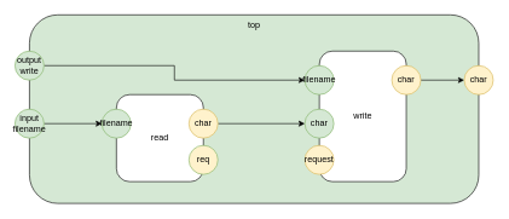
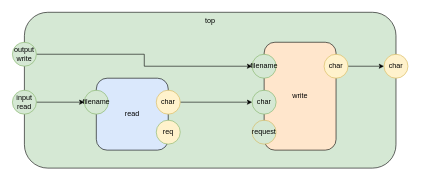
- <mxCell id="3" value="write" style="rounded=1;whiteSpace=wrap;html=1;" parent="1" vertex="1"><mxGeometry x="440" y="70" width="120" height="180" as="geometry" /></mxCell>
+ <mxCell id="3" value="write" style="rounded=1;whiteSpace=wrap;html=1;fillColor=#ffe6cc;" parent="1" vertex="1"><mxGeometry x="440" y="70" width="120" height="180" as="geometry" /></mxCell>
- <mxCell id="11" value="input filename" style="ellipse;whiteSpace=wrap;html=1;aspect=fixed;fillColor=#d5e8d4;strokeColor=#82b366;" parent="1" vertex="1"><mxGeometry x="20" y="150" width="40" height="40" as="geometry" /></mxCell>
+ <mxCell id="11" value="input read" style="ellipse;whiteSpace=wrap;html=1;aspect=fixed;fillColor=#d5e8d4;strokeColor=#82b366;" parent="1" vertex="1"><mxGeometry x="20" y="150" width="40" height="40" as="geometry" /></mxCell>
- <mxCell id="4" value="read" style="rounded=1;whiteSpace=wrap;html=1;" parent="1" vertex="1"><mxGeometry x="160" y="130" width="120" height="120" as="geometry" /></mxCell>
+ <mxCell id="4" value="read" style="rounded=1;whiteSpace=wrap;html=1;fillColor=#dae8fc;" parent="1" vertex="1"><mxGeometry x="160" y="130" width="120" height="120" as="geometry" /></mxCell>
- <mxCell id="14" value="request" style="ellipse;whiteSpace=wrap;html=1;aspect=fixed;fillColor=#fff2cc;strokeColor=#d6b656;" parent="1" vertex="1"><mxGeometry x="420" y="200" width="40" height="40" as="geometry" /></mxCell>
+ <mxCell id="14" value="request" style="ellipse;whiteSpace=wrap;html=1;aspect=fixed;fillColor=#d5e8d4;strokeColor=#d6b656;" parent="1" vertex="1"><mxGeometry x="420" y="200" width="40" height="40" as="geometry" /></mxCell>
